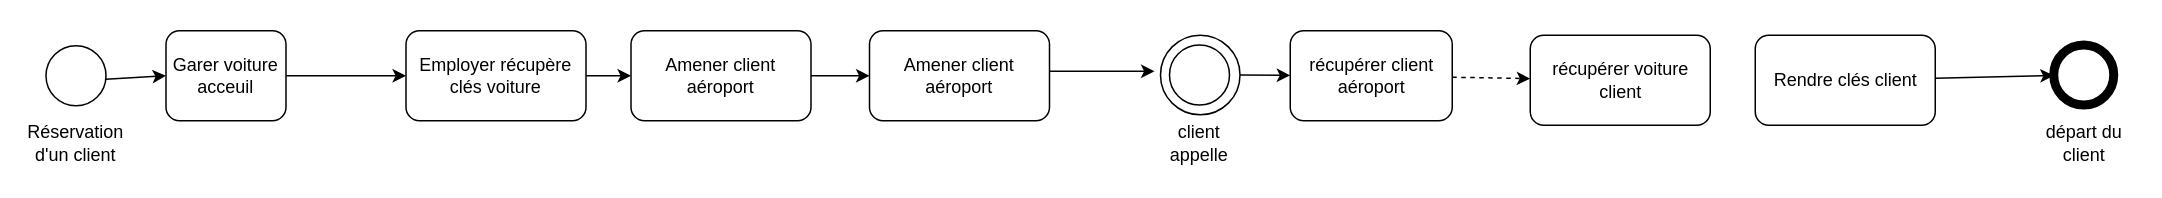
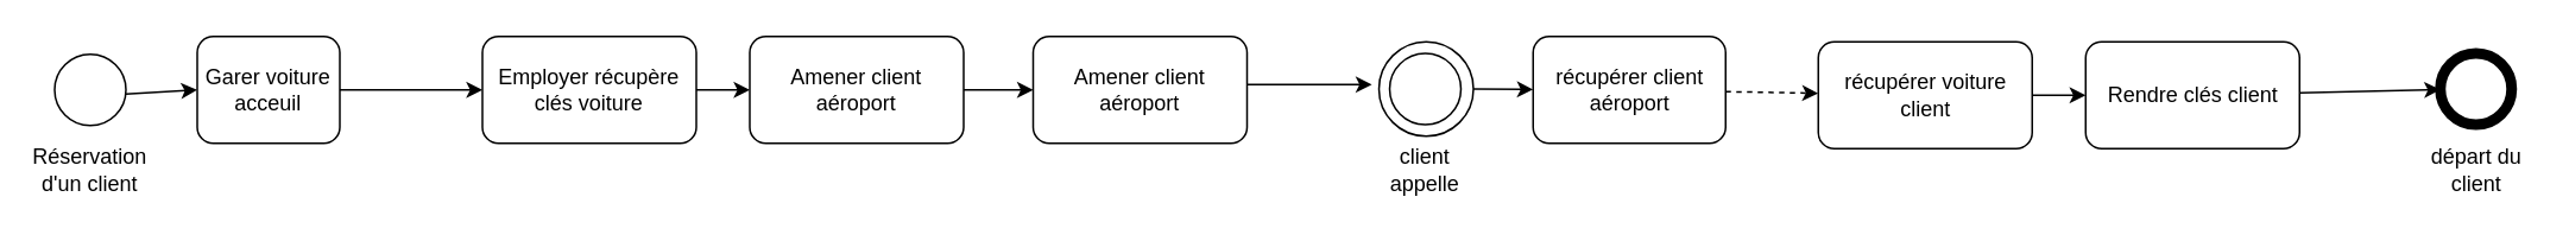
+ <mxCell id="20" value="" style="edgeStyle=none;html=1;" parent="1" source="21" target="23" edge="1"><mxGeometry relative="1" as="geometry" /></mxCell>
